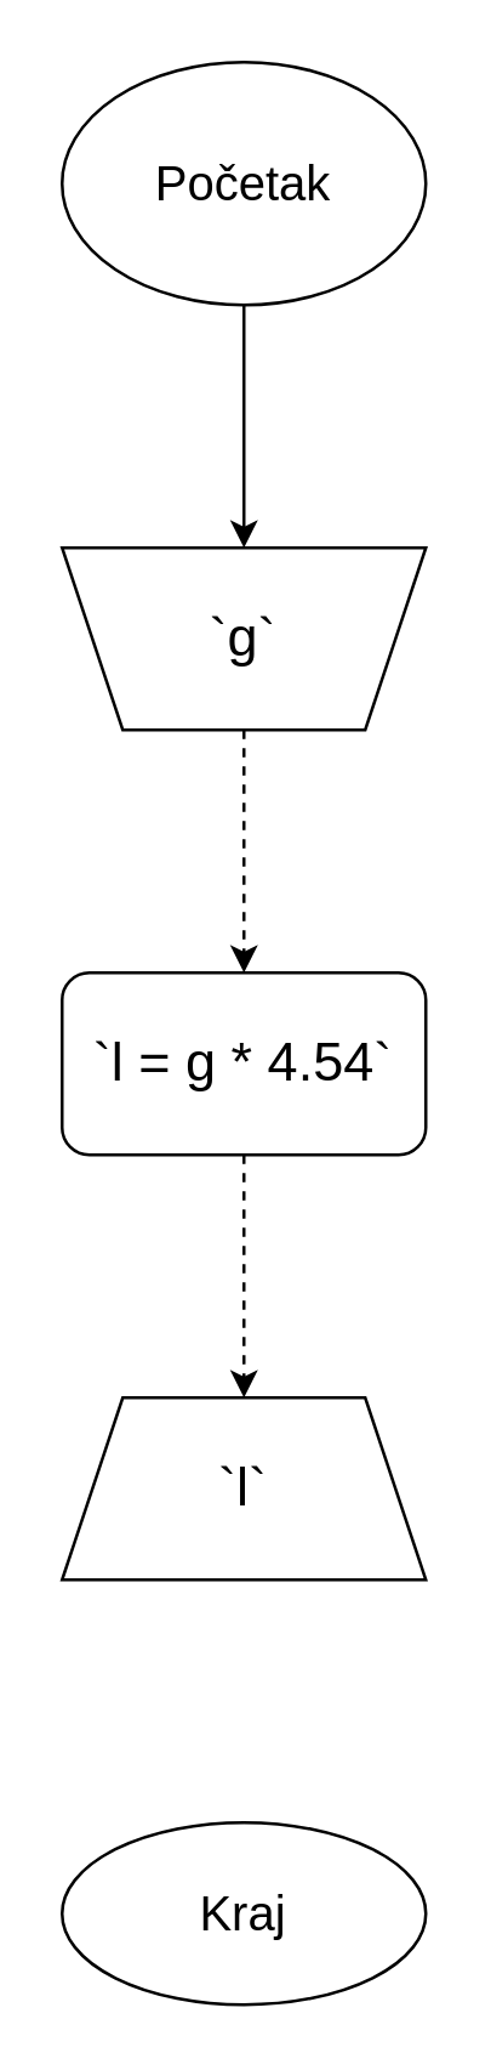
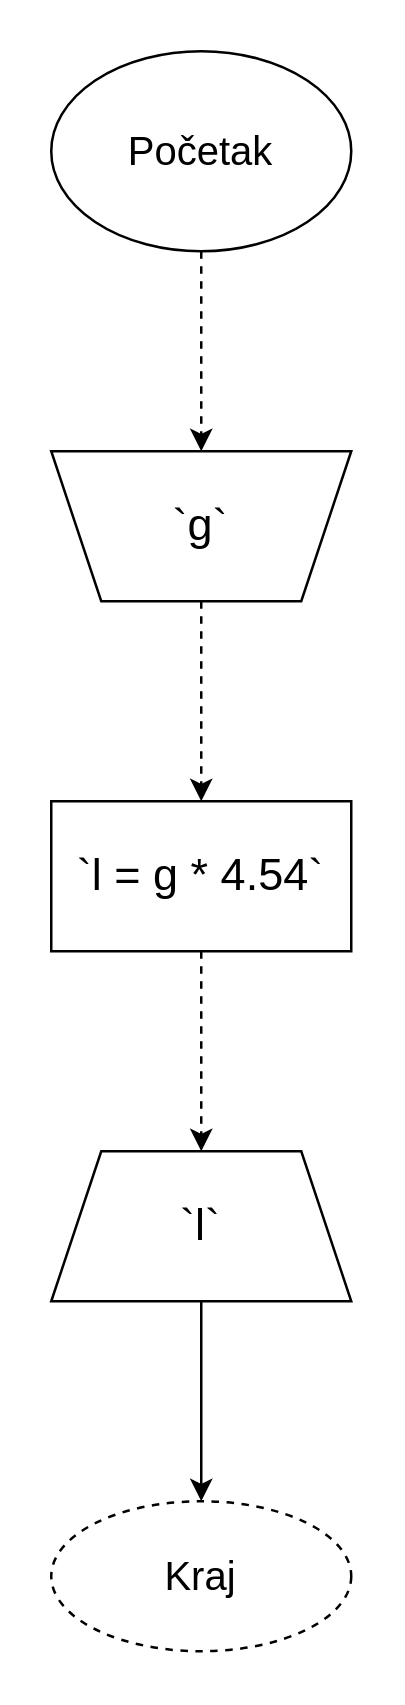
- <mxCell id="2" value="" style="edgeStyle=orthogonalEdgeStyle;rounded=0;orthogonalLoop=1;jettySize=auto;html=1;fontSize=16;" parent="1" source="3" target="5" edge="1"><mxGeometry relative="1" as="geometry" /></mxCell>
+ <mxCell id="2" value="" style="edgeStyle=orthogonalEdgeStyle;rounded=0;orthogonalLoop=1;jettySize=auto;html=1;fontSize=16;dashed=1;" parent="1" source="3" target="5" edge="1"><mxGeometry relative="1" as="geometry" /></mxCell>
- <mxCell id="7" value="`l = g * 4.54`" style="whiteSpace=wrap;html=1;fontSize=18;rounded=1;" parent="1" vertex="1"><mxGeometry x="20" y="320" width="120" height="60" as="geometry" /></mxCell>
+ <mxCell id="7" value="`l = g * 4.54`" style="whiteSpace=wrap;html=1;fontSize=18;" parent="1" vertex="1"><mxGeometry x="20" y="320" width="120" height="60" as="geometry" /></mxCell>
+ <mxCell id="8" value="" style="edgeStyle=orthogonalEdgeStyle;rounded=0;orthogonalLoop=1;jettySize=auto;html=1;fontSize=16;" parent="1" source="9" target="10" edge="1"><mxGeometry relative="1" as="geometry" /></mxCell>
- <mxCell id="10" value="Kraj" style="ellipse;whiteSpace=wrap;html=1;fontSize=16;" parent="1" vertex="1"><mxGeometry x="20" y="600" width="120" height="60" as="geometry" /></mxCell>
+ <mxCell id="10" value="Kraj" style="ellipse;whiteSpace=wrap;html=1;fontSize=16;dashed=1;" parent="1" vertex="1"><mxGeometry x="20" y="600" width="120" height="60" as="geometry" /></mxCell>
